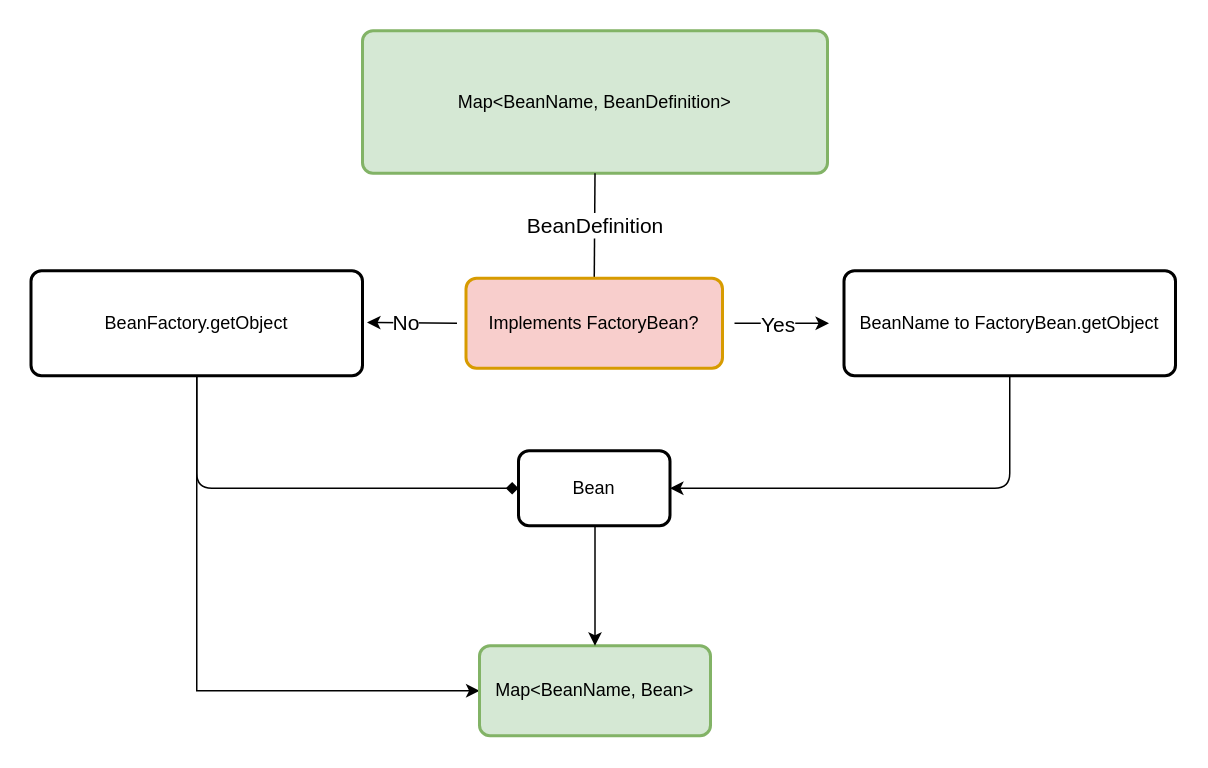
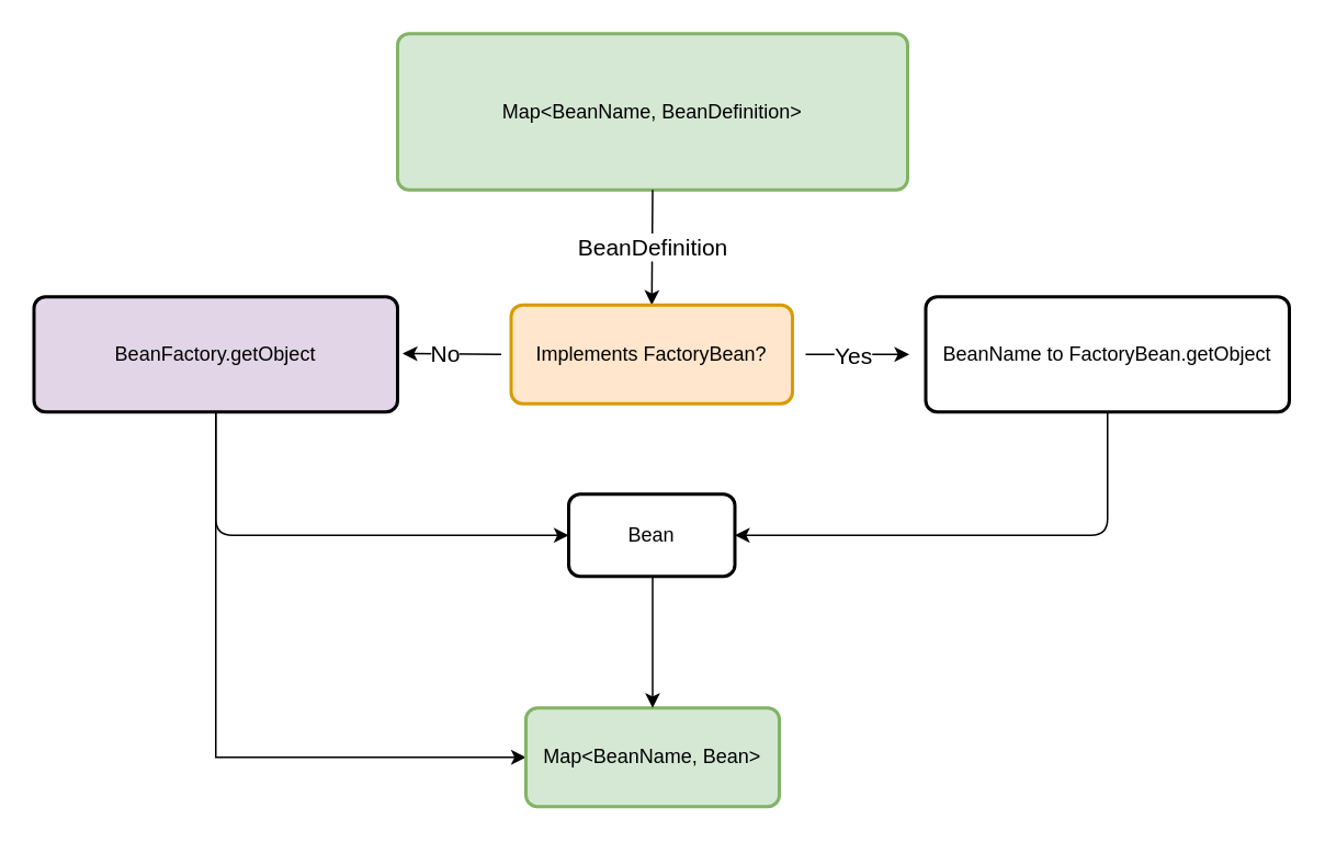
- <mxCell id="3" value="BeanDefinition" style="endArrow=none;html=1;rounded=0;fontSize=14;entryX=0.5;entryY=0;entryDx=0;entryDy=0;exitX=0.5;exitY=1;exitDx=0;exitDy=0;" edge="1" parent="1" source="2" target="4"><mxGeometry width="50" height="50" relative="1" as="geometry"><mxPoint x="395" y="100" as="sourcePoint" /><mxPoint x="395" y="210" as="targetPoint" /></mxGeometry></mxCell>
+ <mxCell id="3" value="BeanDefinition" style="endArrow=classic;html=1;rounded=0;fontSize=14;entryX=0.5;entryY=0;entryDx=0;entryDy=0;exitX=0.5;exitY=1;exitDx=0;exitDy=0;" edge="1" parent="1" source="2" target="4"><mxGeometry width="50" height="50" relative="1" as="geometry"><mxPoint x="395" y="100" as="sourcePoint" /><mxPoint x="395" y="210" as="targetPoint" /></mxGeometry></mxCell>
- <mxCell id="6" value="BeanFactory.getObject" style="rounded=1;whiteSpace=wrap;html=1;absoluteArcSize=1;arcSize=14;strokeWidth=2;" vertex="1" parent="1"><mxGeometry x="20" y="180" width="221" height="70" as="geometry" /></mxCell>
+ <mxCell id="6" value="BeanFactory.getObject" style="rounded=1;whiteSpace=wrap;html=1;absoluteArcSize=1;arcSize=14;strokeWidth=2;fillColor=#e1d5e7;" vertex="1" parent="1"><mxGeometry x="20" y="180" width="221" height="70" as="geometry" /></mxCell>
- <mxCell id="4" value="Implements FactoryBean?" style="rounded=1;whiteSpace=wrap;html=1;absoluteArcSize=1;arcSize=14;strokeWidth=2;fillColor=#f8cecc;strokeColor=#d79b00;" vertex="1" parent="1"><mxGeometry x="310" y="185" width="171" height="60" as="geometry" /></mxCell>
+ <mxCell id="4" value="Implements FactoryBean?" style="rounded=1;whiteSpace=wrap;html=1;absoluteArcSize=1;arcSize=14;strokeWidth=2;fillColor=#ffe6cc;strokeColor=#d79b00;" vertex="1" parent="1"><mxGeometry x="310" y="185" width="171" height="60" as="geometry" /></mxCell>
- <mxCell id="12" value="" style="endArrow=diamond;html=1;rounded=1;fontSize=14;exitX=0.5;exitY=1;exitDx=0;exitDy=0;edgeStyle=orthogonalEdgeStyle;entryX=0;entryY=0.5;entryDx=0;entryDy=0;" edge="1" parent="1" source="6" target="11"><mxGeometry width="50" height="50" relative="1" as="geometry"><mxPoint x="372" y="325" as="sourcePoint" /><mxPoint x="292" y="365" as="targetPoint" /><Array as="points"><mxPoint x="131" y="325" /></Array></mxGeometry></mxCell>
+ <mxCell id="12" value="" style="endArrow=classic;html=1;rounded=1;fontSize=14;exitX=0.5;exitY=1;exitDx=0;exitDy=0;edgeStyle=orthogonalEdgeStyle;entryX=0;entryY=0.5;entryDx=0;entryDy=0;" edge="1" parent="1" source="6" target="11"><mxGeometry width="50" height="50" relative="1" as="geometry"><mxPoint x="372" y="325" as="sourcePoint" /><mxPoint x="292" y="365" as="targetPoint" /><Array as="points"><mxPoint x="131" y="325" /></Array></mxGeometry></mxCell>
